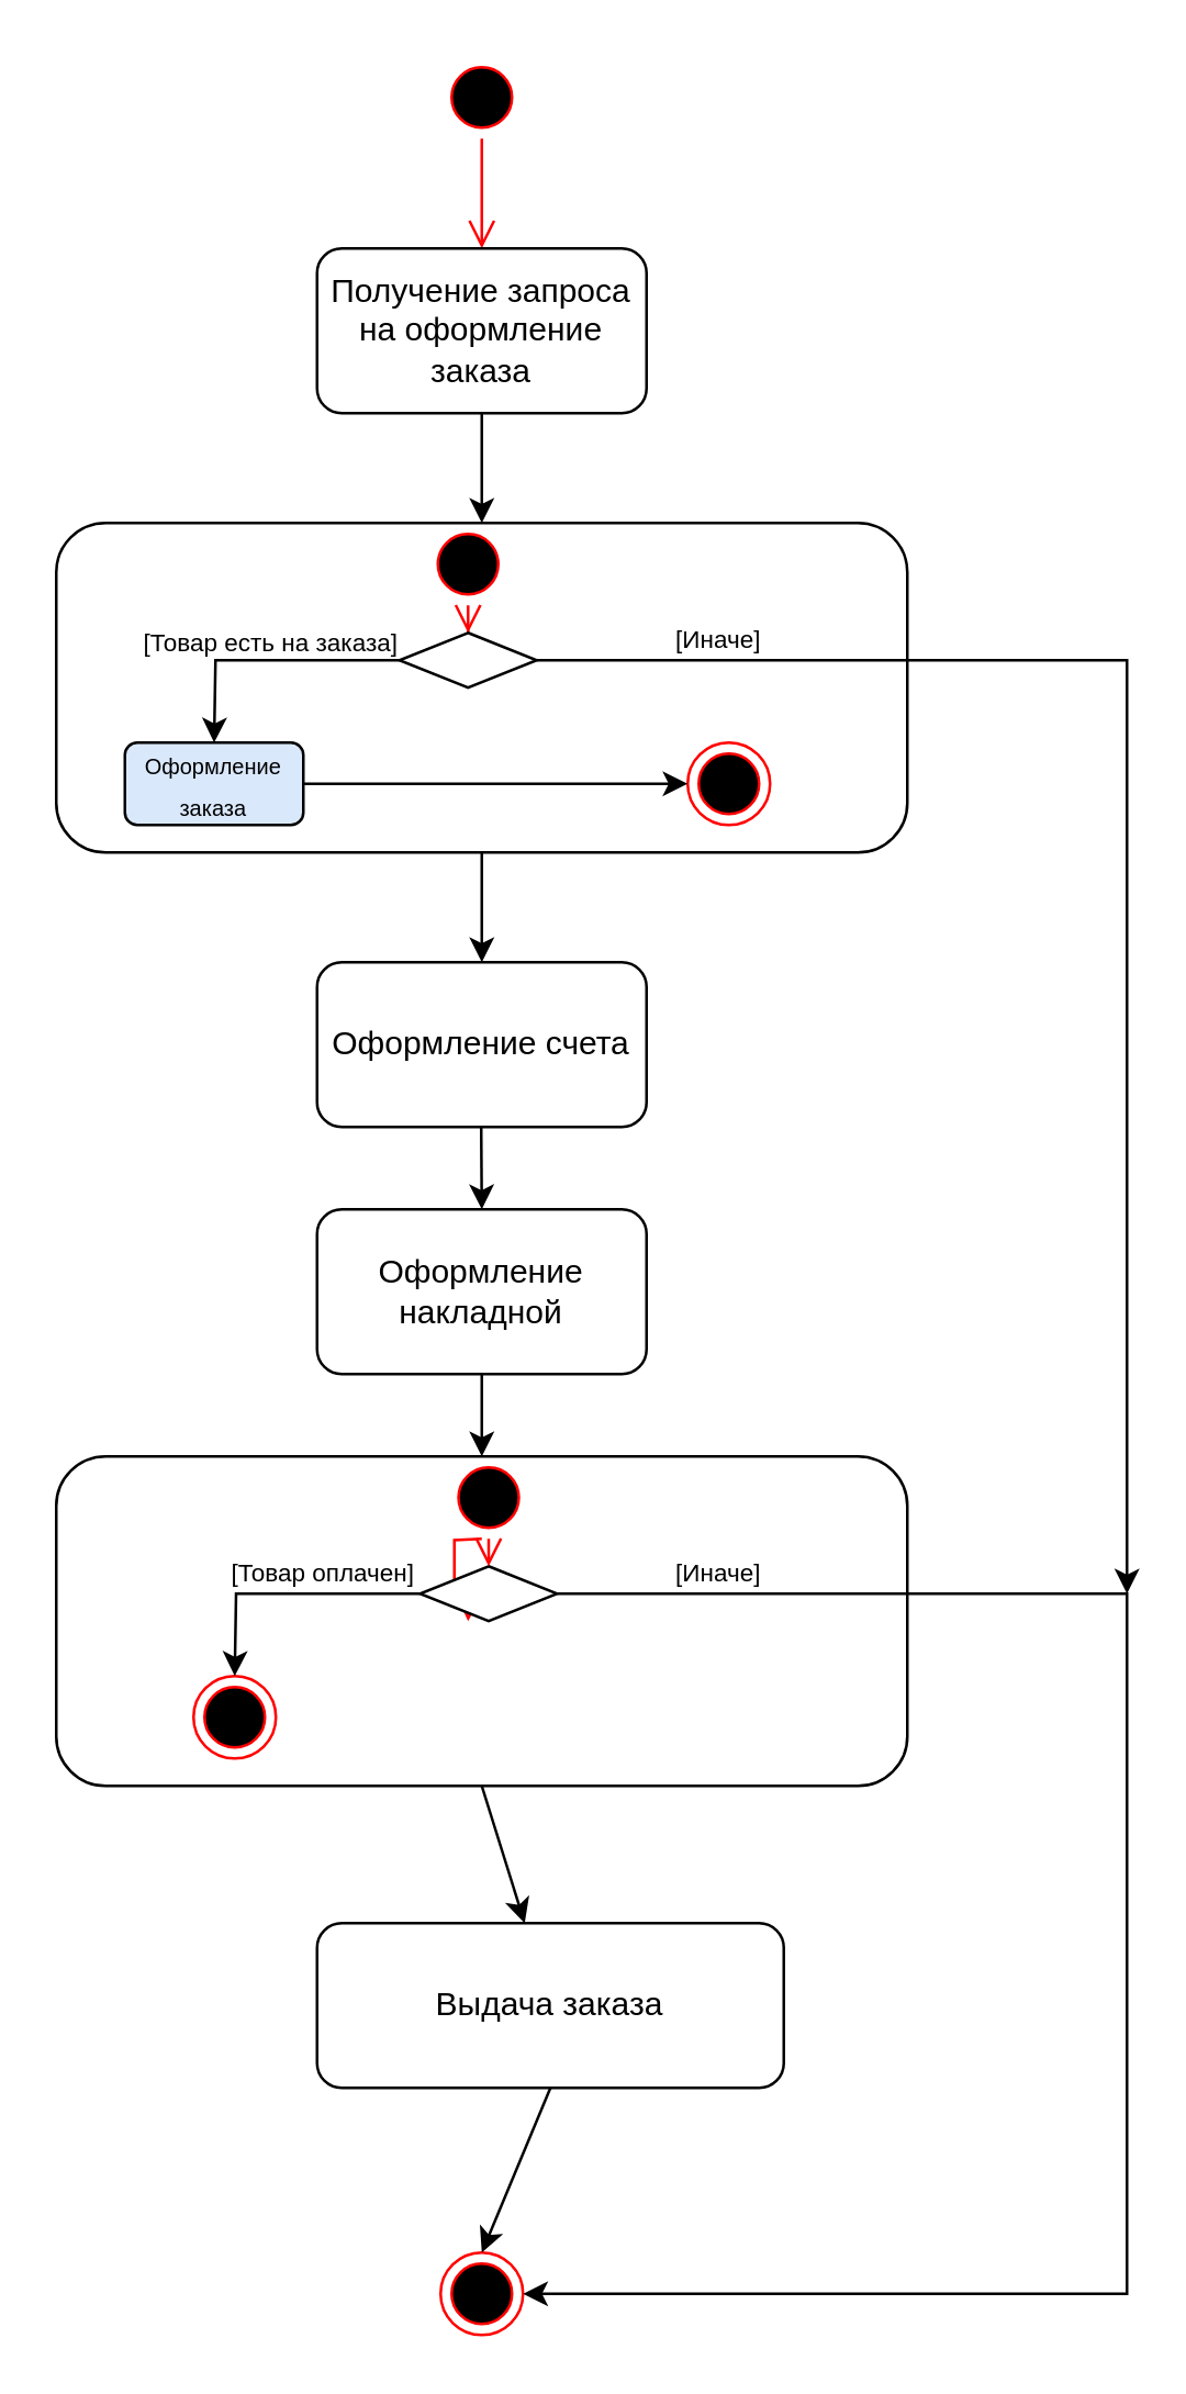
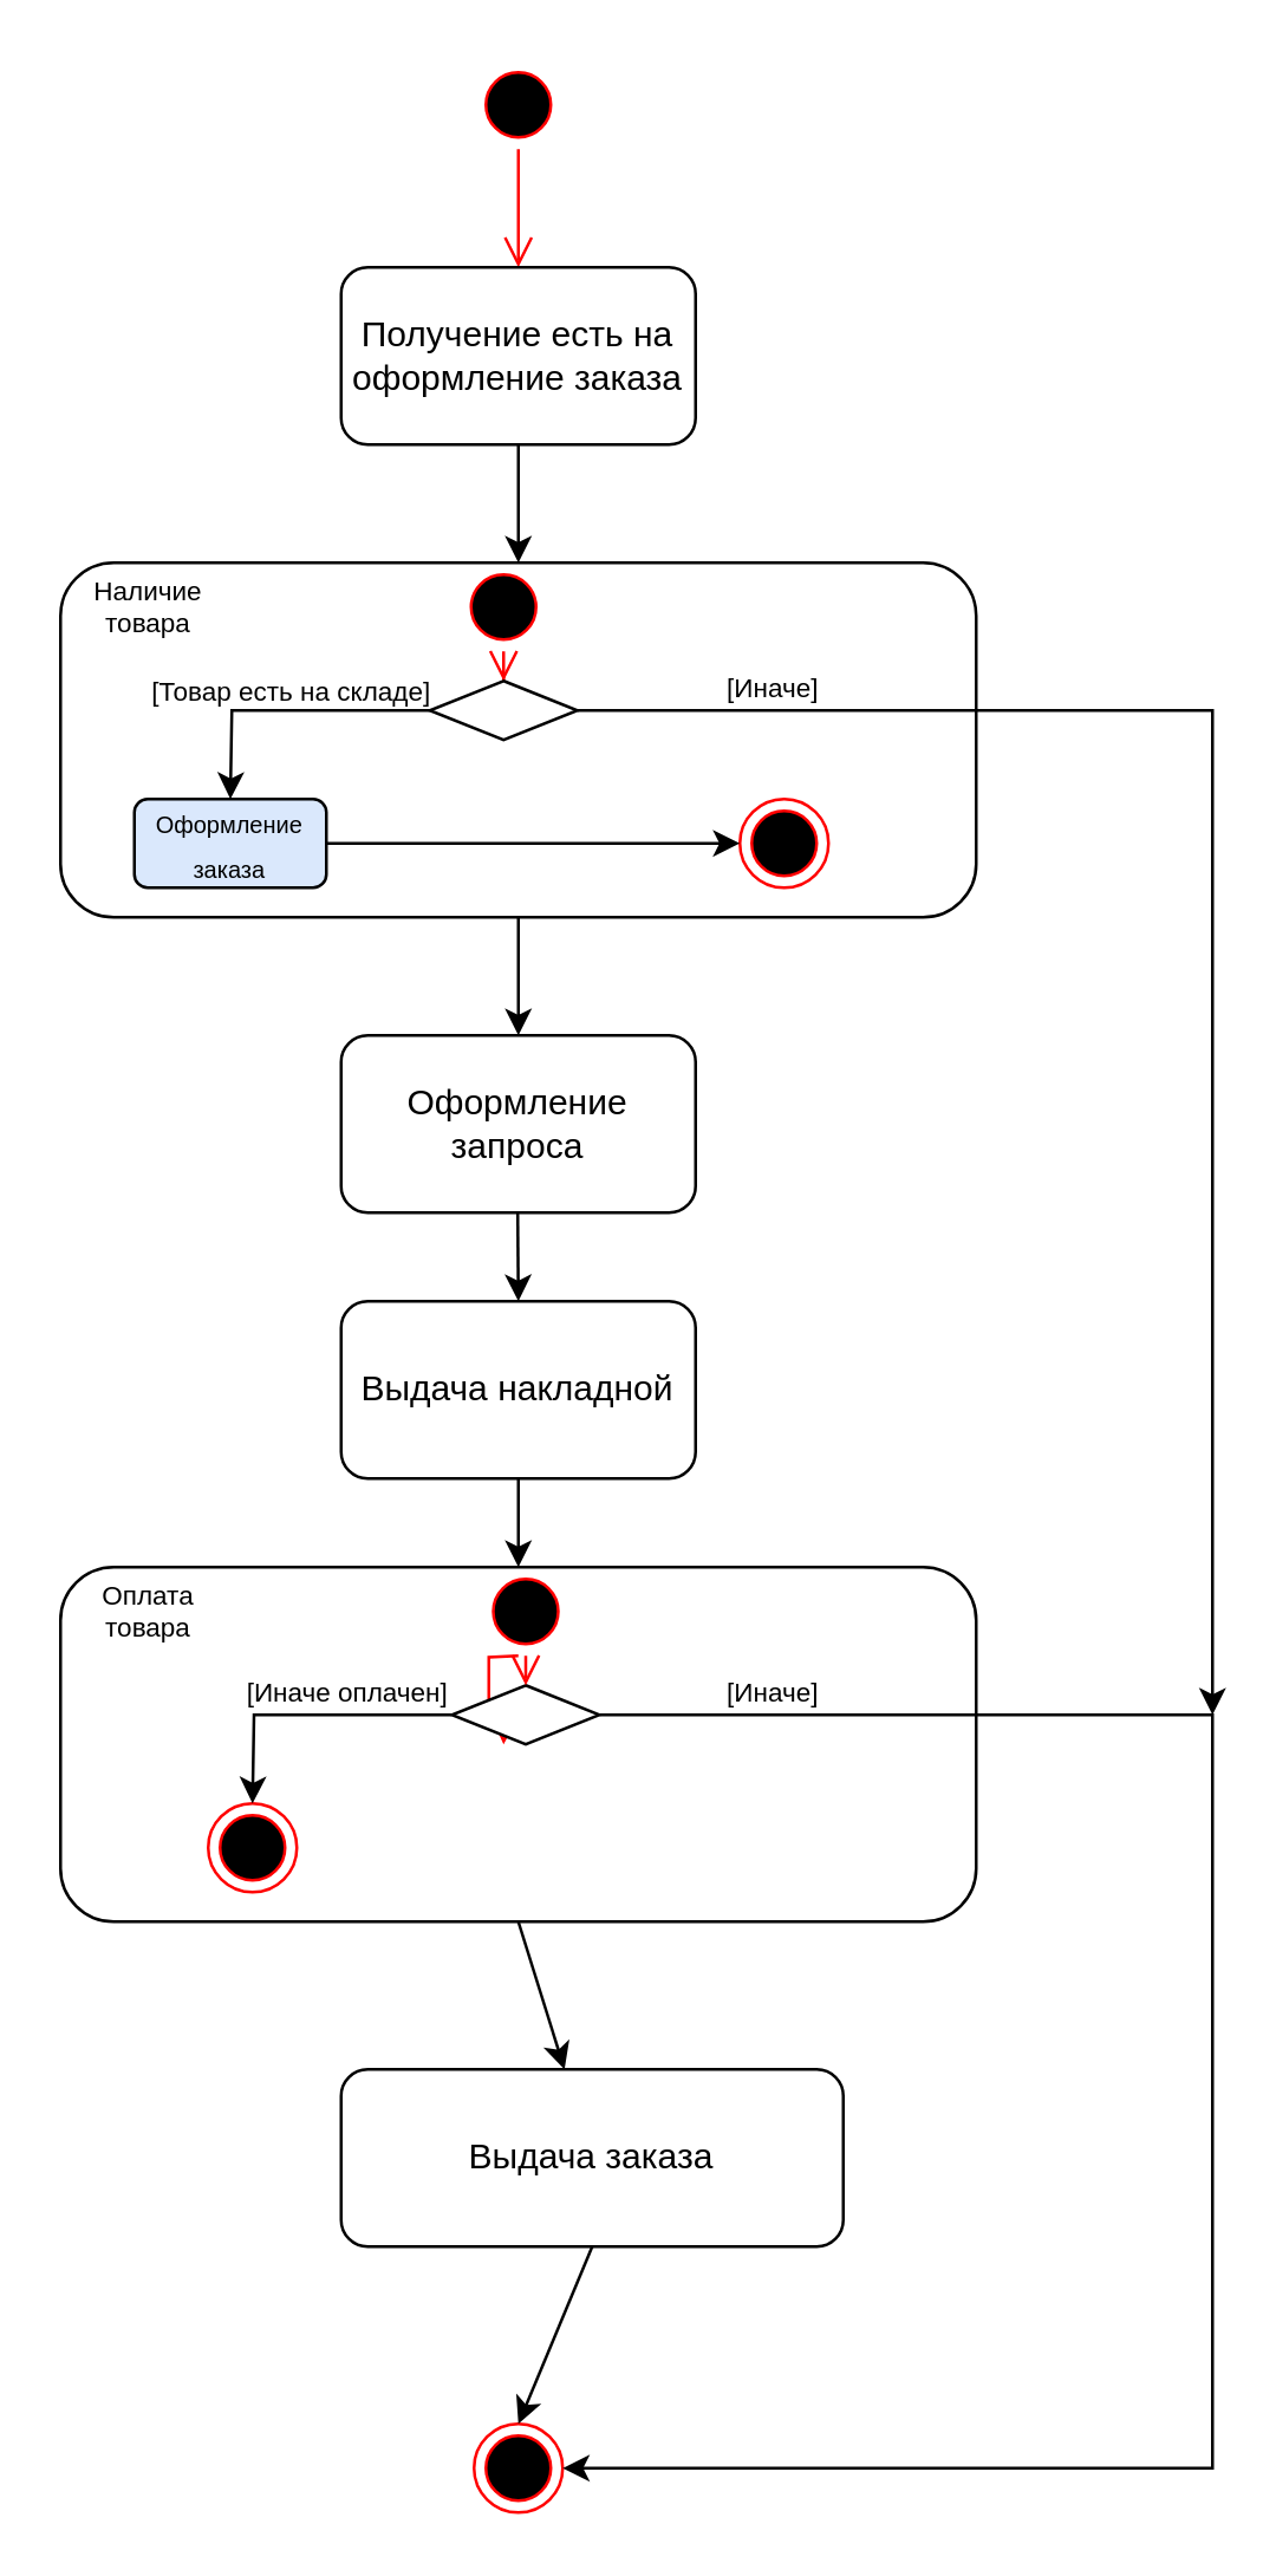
- <mxCell id="4" value="Получение запроса на оформление заказа" style="rounded=1;whiteSpace=wrap;html=1;" vertex="1" parent="1"><mxGeometry x="115" y="90" width="120" height="60" as="geometry" /></mxCell>
+ <mxCell id="4" value="Получение есть на оформление заказа" style="rounded=1;whiteSpace=wrap;html=1;" vertex="1" parent="1"><mxGeometry x="115" y="90" width="120" height="60" as="geometry" /></mxCell>
+ <mxCell id="34" value="Наличие товара" style="text;html=1;strokeColor=none;fillColor=none;align=center;verticalAlign=middle;whiteSpace=wrap;rounded=0;fontSize=9;" vertex="1" parent="1"><mxGeometry x="20" y="190" width="60" height="30" as="geometry" /></mxCell>
- <mxCell id="32" value="[Товар есть на заказа]" style="text;html=1;strokeColor=none;fillColor=none;align=center;verticalAlign=middle;whiteSpace=wrap;rounded=0;fontSize=9;" vertex="1" parent="1"><mxGeometry x="33.5" y="230" width="129" height="8" as="geometry" /></mxCell>
+ <mxCell id="32" value="[Товар есть на складе]" style="text;html=1;strokeColor=none;fillColor=none;align=center;verticalAlign=middle;whiteSpace=wrap;rounded=0;fontSize=9;" vertex="1" parent="1"><mxGeometry x="33.5" y="230" width="129" height="8" as="geometry" /></mxCell>
- <mxCell id="11" value="Оформление счета" style="rounded=1;whiteSpace=wrap;html=1;" vertex="1" parent="1"><mxGeometry x="115" y="350" width="120" height="60" as="geometry" /></mxCell>
+ <mxCell id="11" value="Оформление запроса" style="rounded=1;whiteSpace=wrap;html=1;" vertex="1" parent="1"><mxGeometry x="115" y="350" width="120" height="60" as="geometry" /></mxCell>
- <mxCell id="12" value="Оформление накладной" style="rounded=1;whiteSpace=wrap;html=1;" vertex="1" parent="1"><mxGeometry x="115" y="440" width="120" height="60" as="geometry" /></mxCell>
+ <mxCell id="12" value="Выдача накладной" style="rounded=1;whiteSpace=wrap;html=1;" vertex="1" parent="1"><mxGeometry x="115" y="440" width="120" height="60" as="geometry" /></mxCell>
+ <mxCell id="37" value="Оплата товара" style="text;html=1;strokeColor=none;fillColor=none;align=center;verticalAlign=middle;whiteSpace=wrap;rounded=0;fontSize=9;" vertex="1" parent="1"><mxGeometry x="20" y="530" width="60" height="30" as="geometry" /></mxCell>
- <mxCell id="35" value="[Товар оплачен]" style="text;html=1;strokeColor=none;fillColor=none;align=center;verticalAlign=middle;whiteSpace=wrap;rounded=0;fontSize=9;" vertex="1" parent="1"><mxGeometry x="52.5" y="569" width="129" height="8" as="geometry" /></mxCell>
+ <mxCell id="35" value="[Иначе оплачен]" style="text;html=1;strokeColor=none;fillColor=none;align=center;verticalAlign=middle;whiteSpace=wrap;rounded=0;fontSize=9;" vertex="1" parent="1"><mxGeometry x="52.5" y="569" width="129" height="8" as="geometry" /></mxCell>
